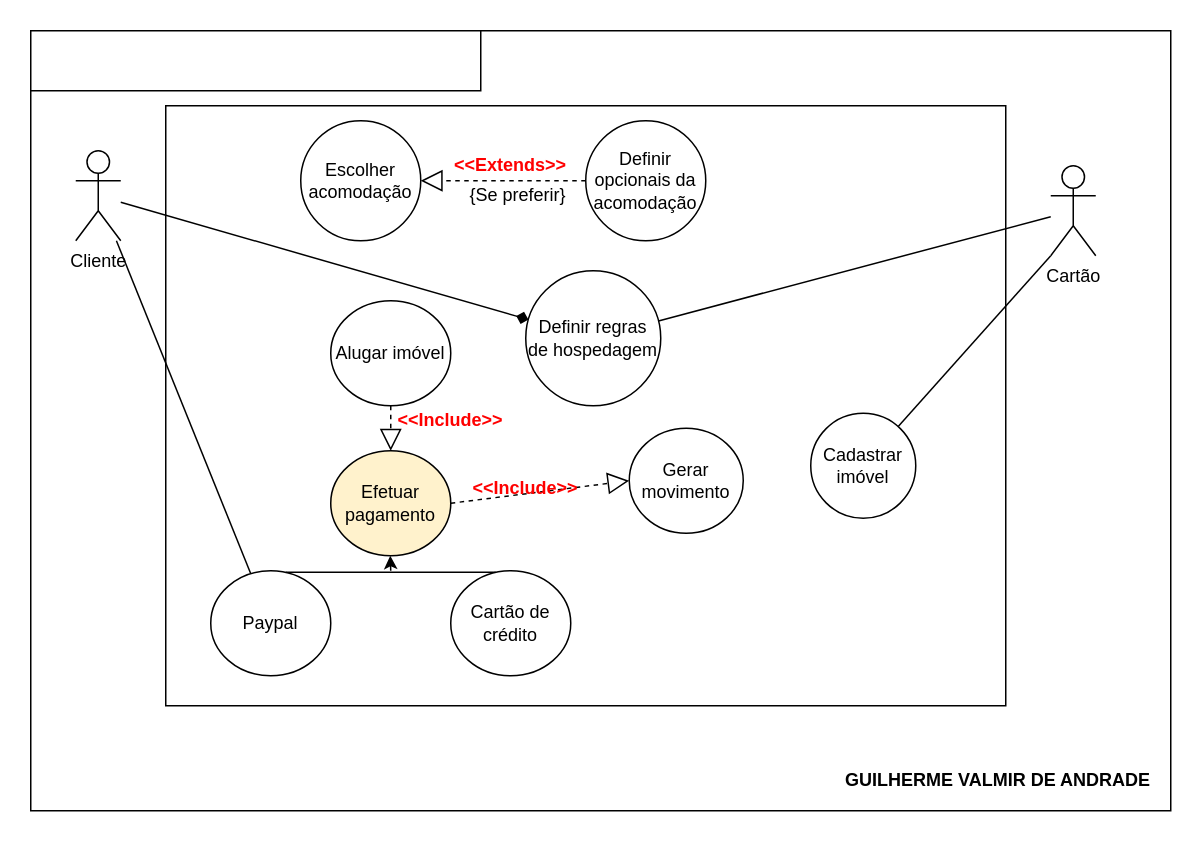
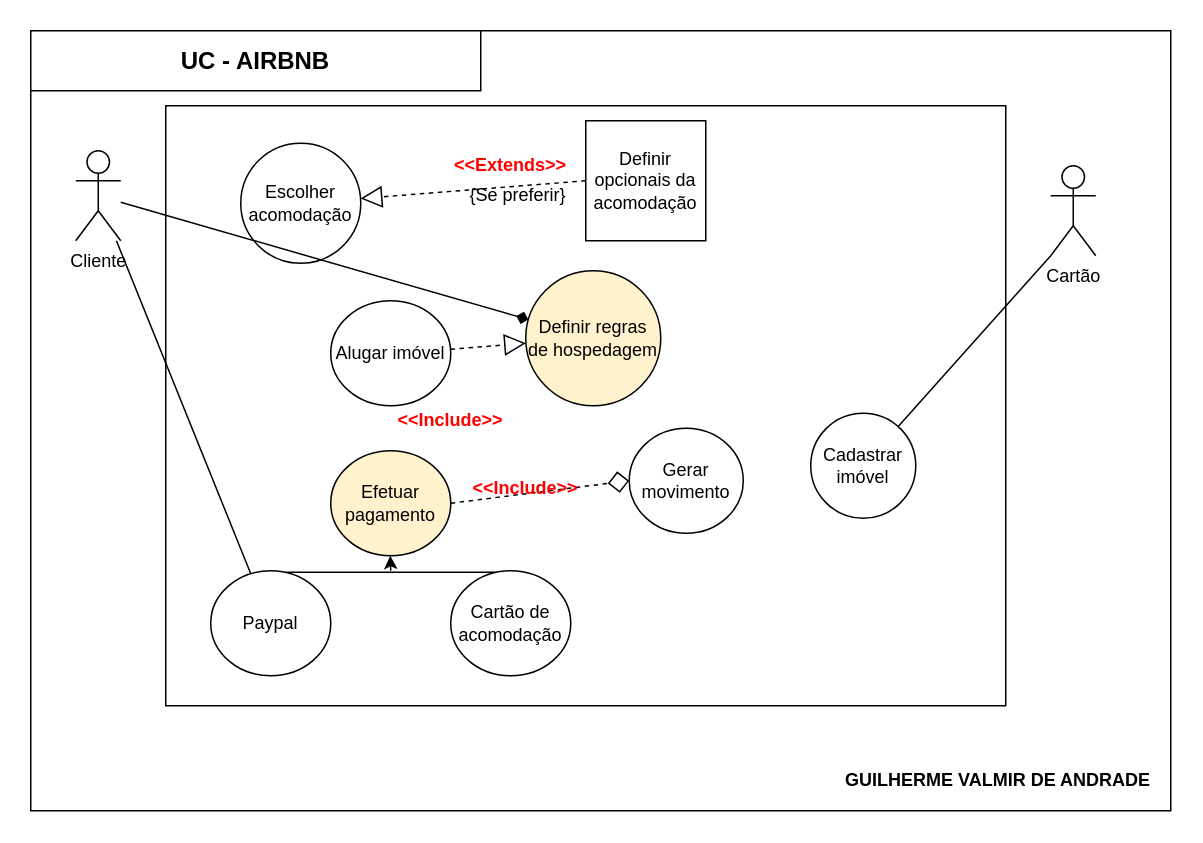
+ <mxCell id="4" value="&lt;span style=&quot;font-size: 16px&quot;&gt;&lt;b&gt;UC - AIRBNB&lt;/b&gt;&lt;/span&gt;" style="text;html=1;strokeColor=none;fillColor=none;align=center;verticalAlign=middle;whiteSpace=wrap;rounded=0;" vertex="1" parent="1"><mxGeometry x="40" y="30" width="260" height="20" as="geometry" /></mxCell>
- <mxCell id="7" value="Escolher acomodação" style="ellipse;whiteSpace=wrap;html=1;" vertex="1" parent="1"><mxGeometry x="200" y="80" width="80" height="80" as="geometry" /></mxCell>
+ <mxCell id="7" value="Escolher acomodação" style="ellipse;whiteSpace=wrap;html=1;" vertex="1" parent="1"><mxGeometry x="160" y="95" width="80" height="80" as="geometry" /></mxCell>
- <mxCell id="9" value="Definir opcionais da acomodação" style="ellipse;whiteSpace=wrap;html=1;" vertex="1" parent="1"><mxGeometry x="390" y="80" width="80" height="80" as="geometry" /></mxCell>
+ <mxCell id="9" value="Definir opcionais da acomodação" style="whiteSpace=wrap;html=1;rounded=0;" vertex="1" parent="1"><mxGeometry x="390" y="80" width="80" height="80" as="geometry" /></mxCell>
- <mxCell id="23" value="" style="endArrow=none;html=1;" edge="1" parent="1" source="10" target="5"><mxGeometry width="50" height="50" relative="1" as="geometry"><mxPoint x="530" y="200" as="sourcePoint" /><mxPoint x="580" y="150" as="targetPoint" /></mxGeometry></mxCell>
- <mxCell id="10" value="Definir regras de hospedagem" style="ellipse;whiteSpace=wrap;html=1;" vertex="1" parent="1"><mxGeometry x="350" y="180" width="90" height="90" as="geometry" /></mxCell>
+ <mxCell id="10" value="Definir regras de hospedagem" style="ellipse;whiteSpace=wrap;html=1;fillColor=#fff2cc;" vertex="1" parent="1"><mxGeometry x="350" y="180" width="90" height="90" as="geometry" /></mxCell>
- <mxCell id="21" value="" style="endArrow=block;dashed=1;endFill=0;endSize=12;html=1;" edge="1" parent="1" source="8" target="11"><mxGeometry width="160" relative="1" as="geometry"><mxPoint x="70" y="270" as="sourcePoint" /><mxPoint x="230" y="270" as="targetPoint" /></mxGeometry></mxCell>
+ <mxCell id="21" value="" style="endArrow=block;dashed=1;endFill=0;endSize=12;html=1;" edge="1" parent="1" source="8" target="10"><mxGeometry width="160" relative="1" as="geometry"><mxPoint x="70" y="270" as="sourcePoint" /><mxPoint x="230" y="270" as="targetPoint" /></mxGeometry></mxCell>
- <mxCell id="20" value="" style="endArrow=block;dashed=1;endFill=0;endSize=12;html=1;exitX=1;exitY=0.5;exitDx=0;exitDy=0;entryX=0;entryY=0.5;entryDx=0;entryDy=0;" edge="1" parent="1" source="11" target="13"><mxGeometry width="160" relative="1" as="geometry"><mxPoint x="320" y="334.5" as="sourcePoint" /><mxPoint x="390" y="334.5" as="targetPoint" /></mxGeometry></mxCell>
+ <mxCell id="20" value="" style="endArrow=diamond;dashed=1;endFill=0;endSize=12;html=1;exitX=1;exitY=0.5;exitDx=0;exitDy=0;entryX=0;entryY=0.5;entryDx=0;entryDy=0;" edge="1" parent="1" source="11" target="13"><mxGeometry width="160" relative="1" as="geometry"><mxPoint x="320" y="334.5" as="sourcePoint" /><mxPoint x="390" y="334.5" as="targetPoint" /></mxGeometry></mxCell>
- <mxCell id="15" value="Cartão de crédito" style="ellipse;whiteSpace=wrap;html=1;" vertex="1" parent="1"><mxGeometry x="300" y="380" width="80" height="70" as="geometry" /></mxCell>
+ <mxCell id="15" value="Cartão de acomodação" style="ellipse;whiteSpace=wrap;html=1;" vertex="1" parent="1"><mxGeometry x="300" y="380" width="80" height="70" as="geometry" /></mxCell>
